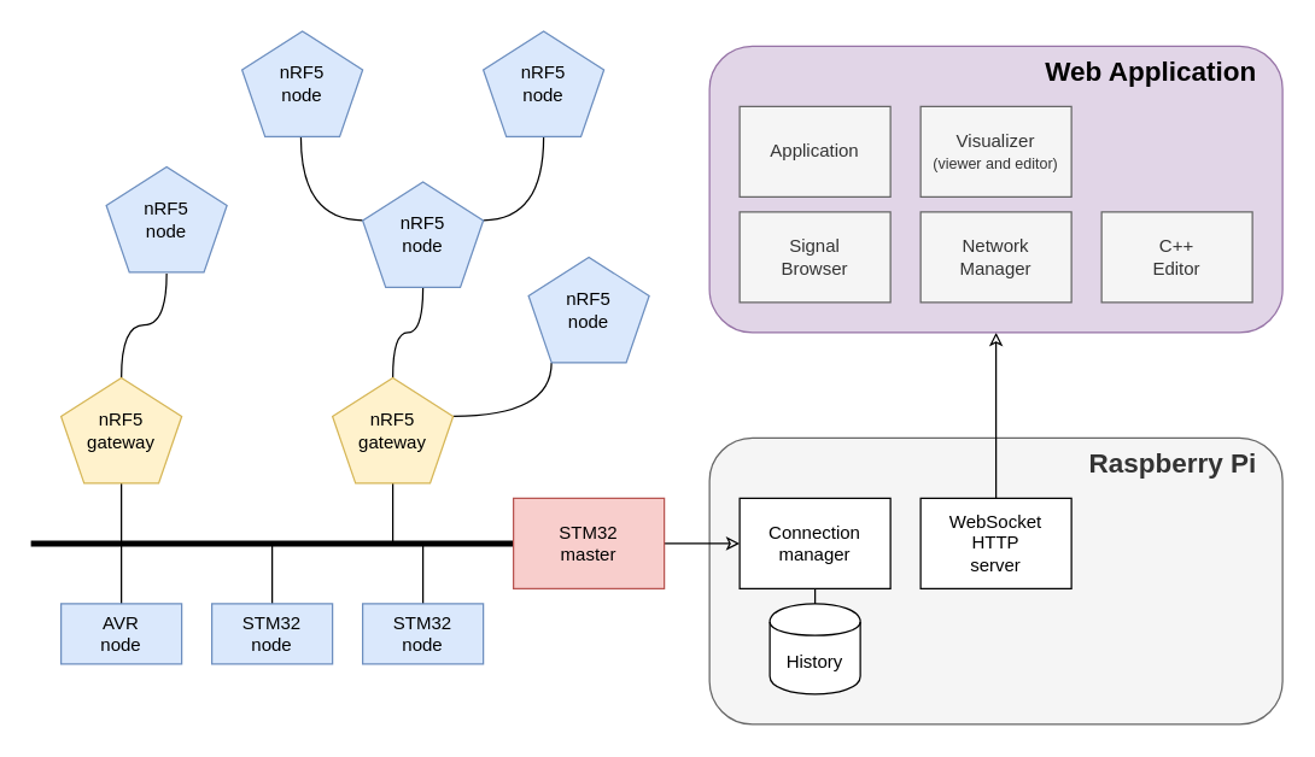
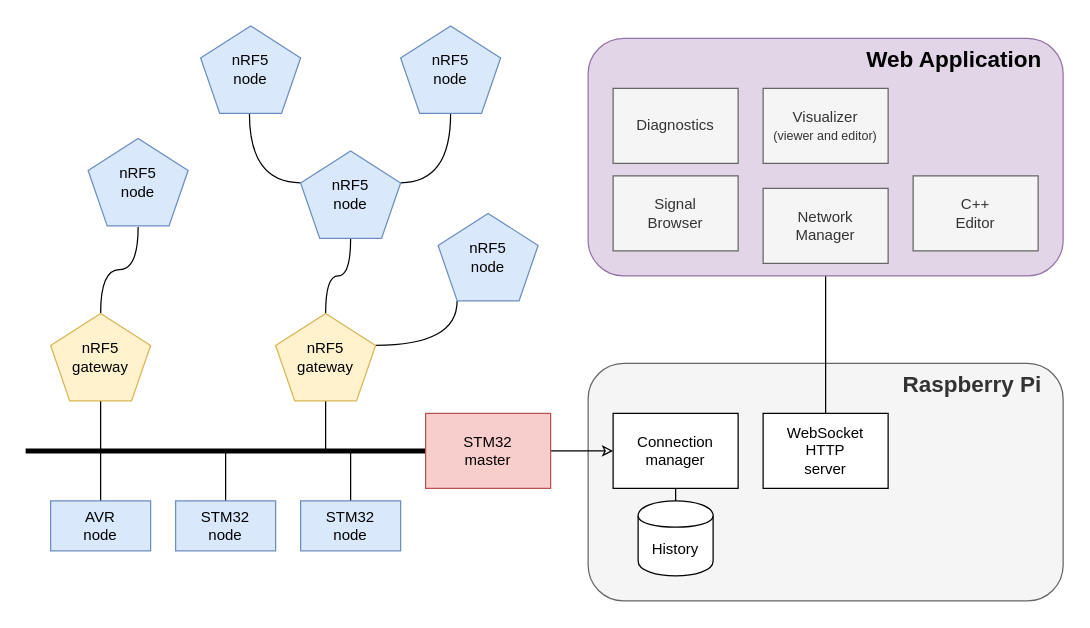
- <mxCell id="35" value="Application" style="rounded=0;whiteSpace=wrap;html=1;fillColor=#f5f5f5;strokeColor=#666666;fontColor=#333333;" vertex="1" parent="1"><mxGeometry x="490" y="70" width="100" height="60" as="geometry" /></mxCell>
+ <mxCell id="35" value="Diagnostics" style="rounded=0;whiteSpace=wrap;html=1;fillColor=#f5f5f5;strokeColor=#666666;fontColor=#333333;" vertex="1" parent="1"><mxGeometry x="490" y="70" width="100" height="60" as="geometry" /></mxCell>
- <mxCell id="33" value="Network&lt;br&gt;Manager" style="rounded=0;whiteSpace=wrap;html=1;fillColor=#f5f5f5;strokeColor=#666666;fontColor=#333333;" vertex="1" parent="1"><mxGeometry x="610" y="140" width="100" height="60" as="geometry" /></mxCell>
+ <mxCell id="33" value="Network&lt;br&gt;Manager" style="rounded=0;whiteSpace=wrap;html=1;fillColor=#f5f5f5;strokeColor=#666666;fontColor=#333333;" vertex="1" parent="1"><mxGeometry x="610" y="150" width="100" height="60" as="geometry" /></mxCell>
- <mxCell id="3" value="" style="edgeStyle=orthogonalEdgeStyle;curved=1;rounded=0;orthogonalLoop=1;jettySize=auto;html=1;endArrow=classic;endFill=0;strokeWidth=1;exitX=0.5;exitY=0;exitDx=0;exitDy=0;" edge="1" parent="1" source="30" target="4"><mxGeometry relative="1" as="geometry" /></mxCell>
+ <mxCell id="3" value="" style="edgeStyle=orthogonalEdgeStyle;curved=1;rounded=0;orthogonalLoop=1;jettySize=auto;html=1;endArrow=none;endFill=0;strokeWidth=1;exitX=0.5;exitY=0;exitDx=0;exitDy=0;" edge="1" parent="1" source="30" target="4"><mxGeometry relative="1" as="geometry" /></mxCell>
